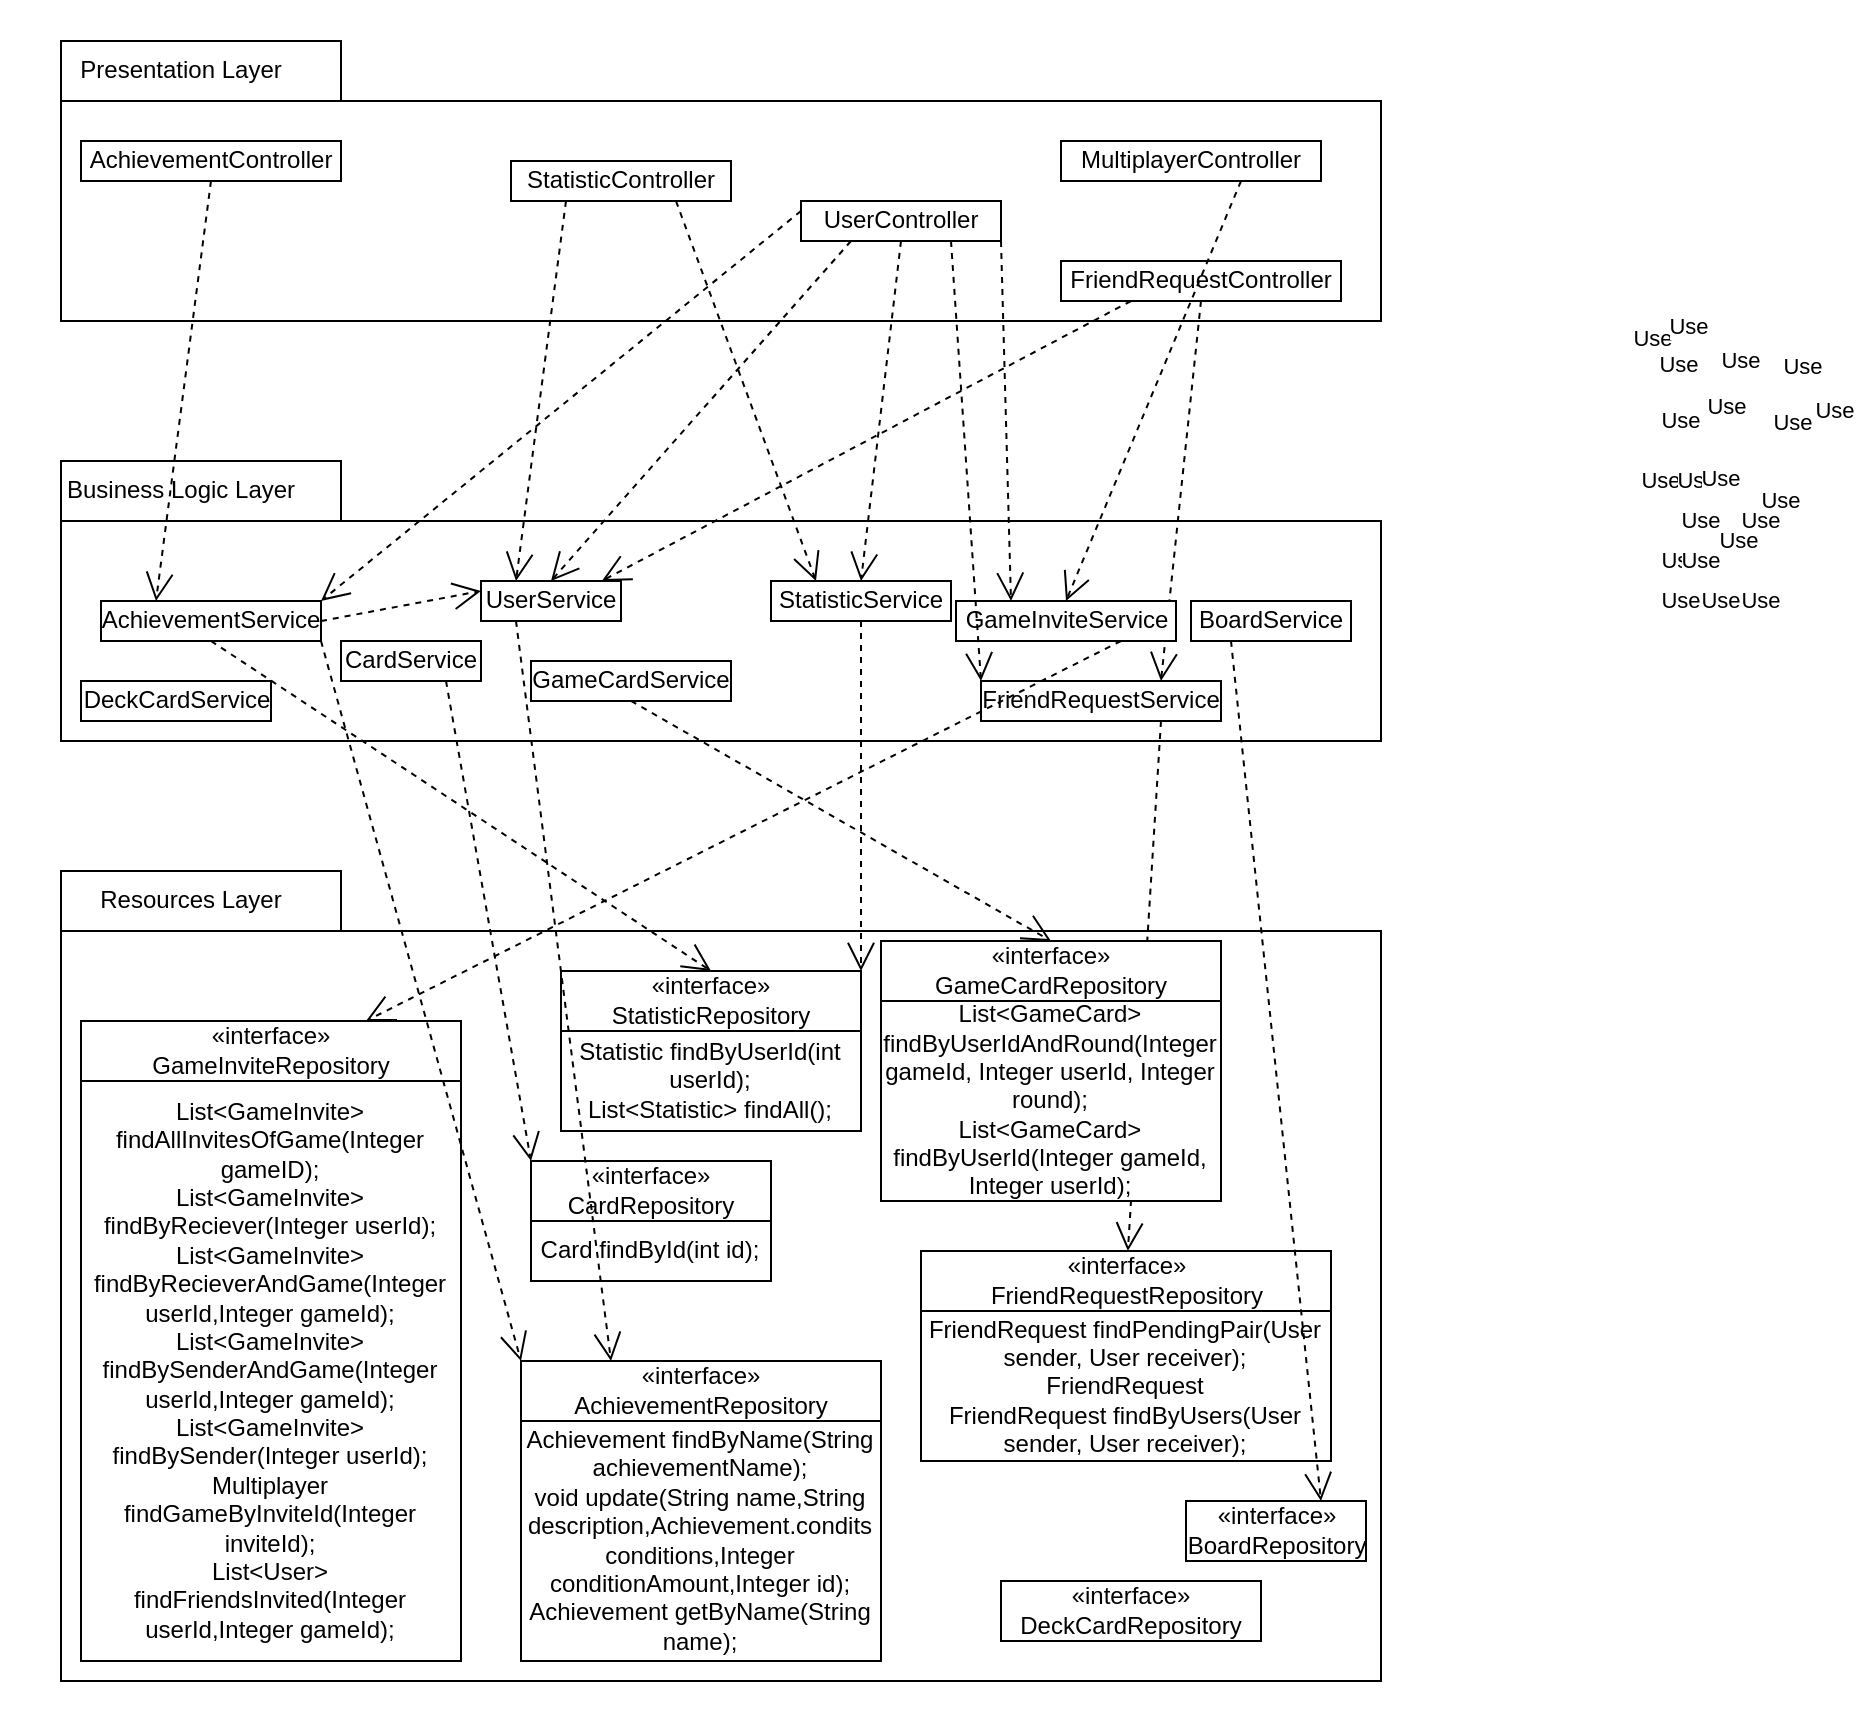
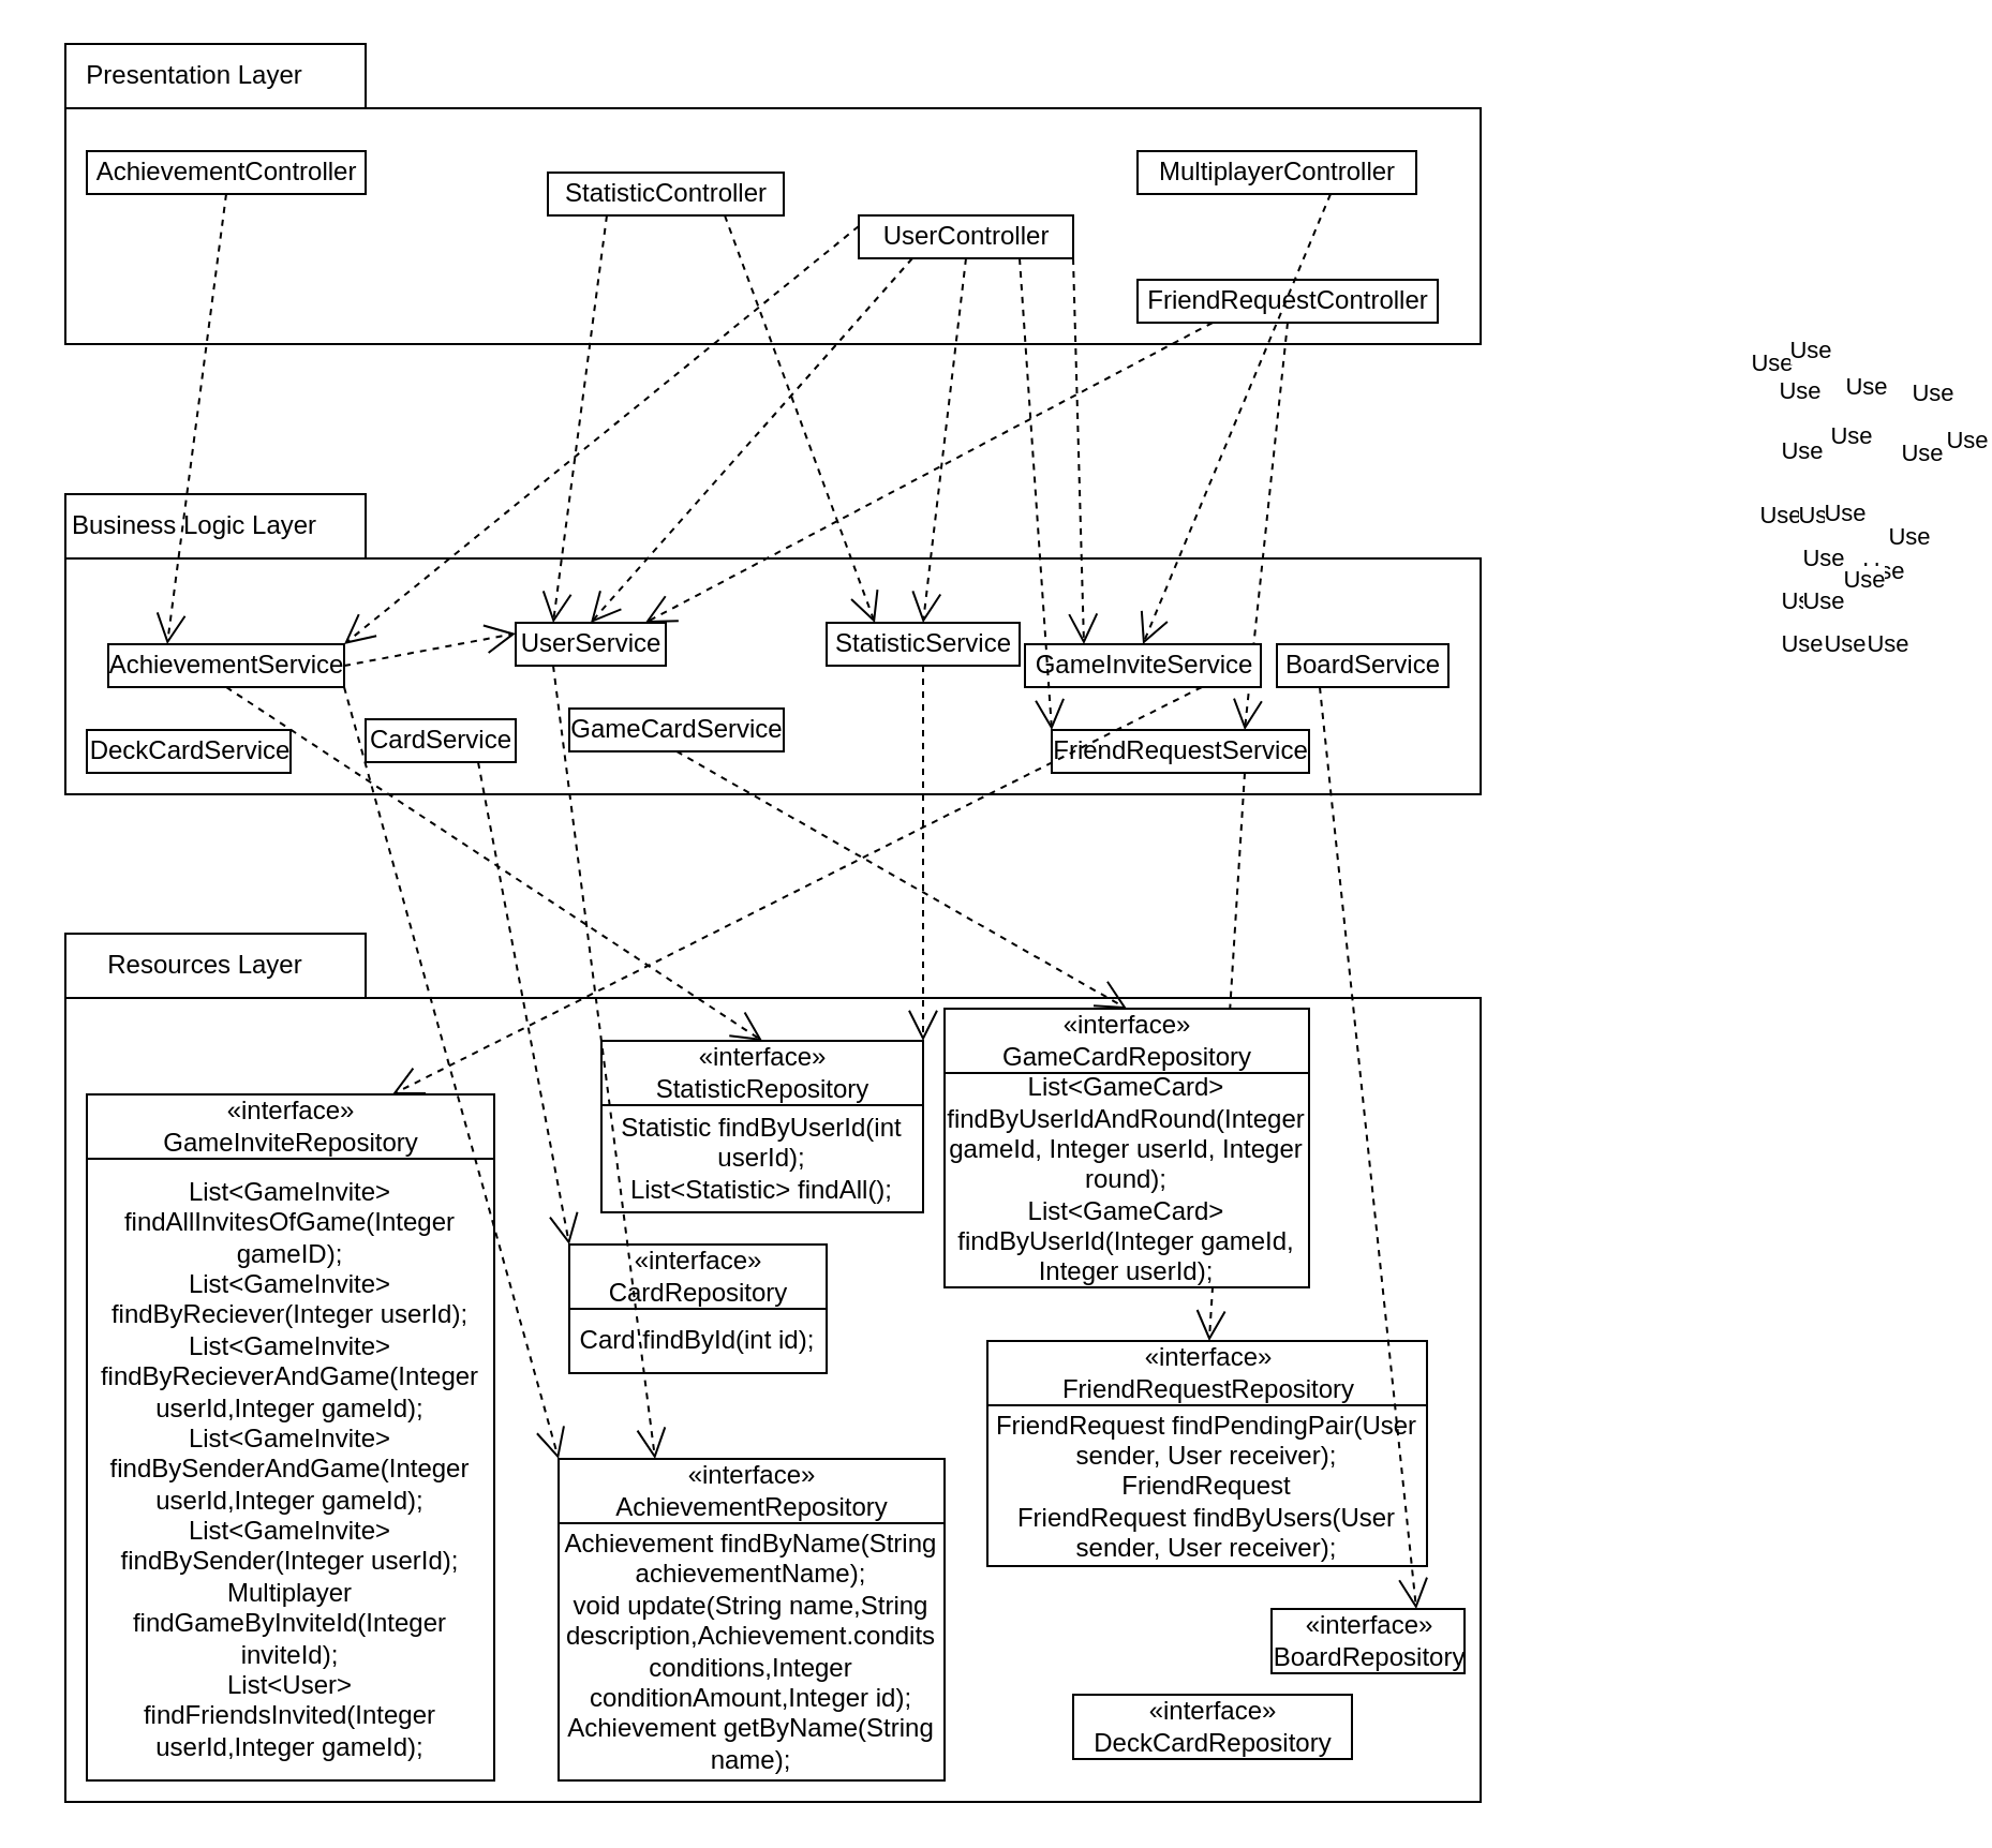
- <mxCell id="12" value="CardService" style="html=1;" parent="1" vertex="1"><mxGeometry x="170" y="320" width="70" height="20" as="geometry" /></mxCell>
+ <mxCell id="12" value="CardService" style="html=1;" parent="1" vertex="1"><mxGeometry x="170" y="335" width="70" height="20" as="geometry" /></mxCell>
